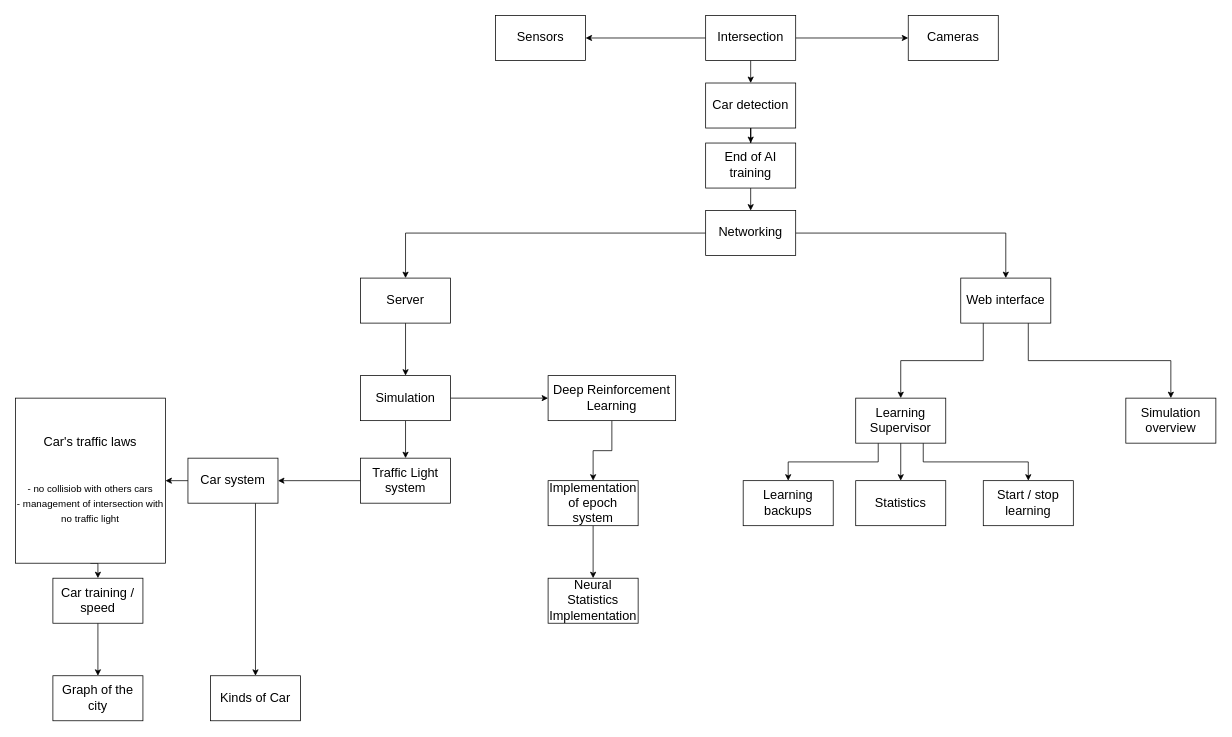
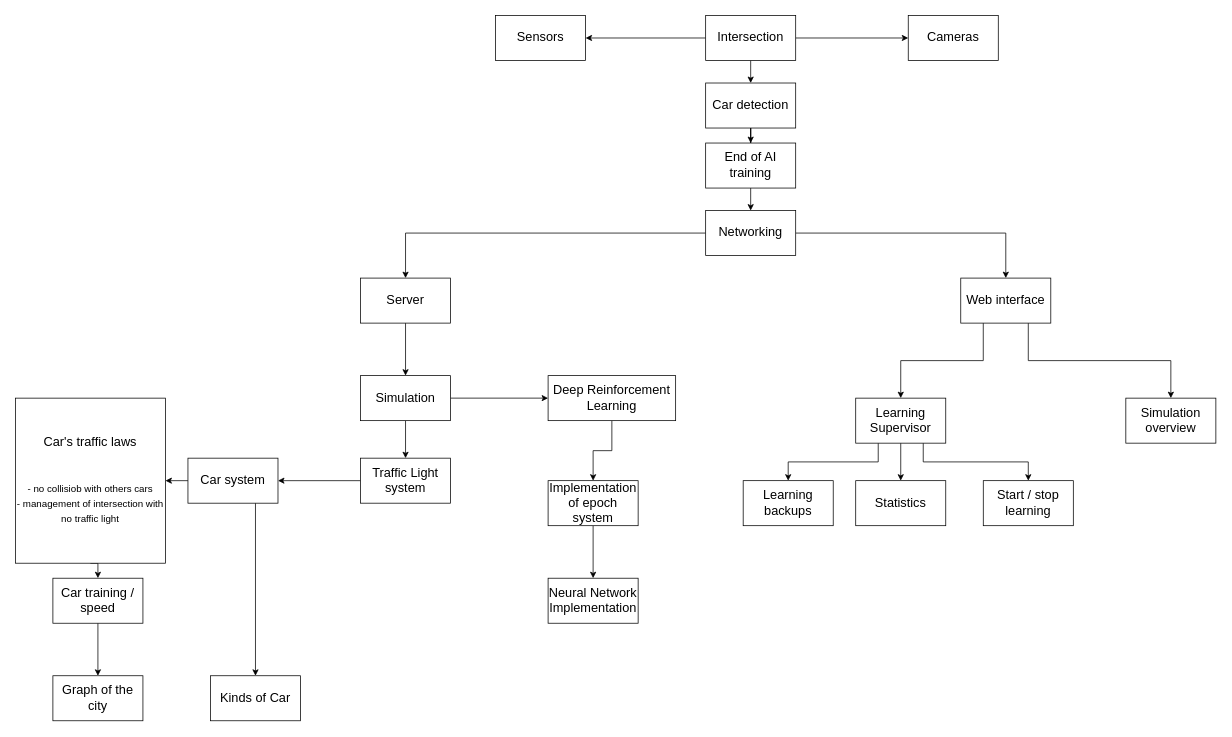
- <mxCell id="27" value="Neural Statistics Implementation" style="rounded=0;whiteSpace=wrap;html=1;fontSize=17;" vertex="1" parent="1"><mxGeometry x="730" y="770" width="120" height="60" as="geometry" /></mxCell>
+ <mxCell id="27" value="Neural Network Implementation" style="rounded=0;whiteSpace=wrap;html=1;fontSize=17;" vertex="1" parent="1"><mxGeometry x="730" y="770" width="120" height="60" as="geometry" /></mxCell>
